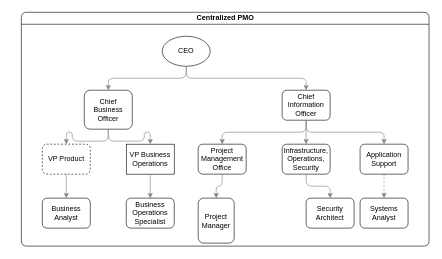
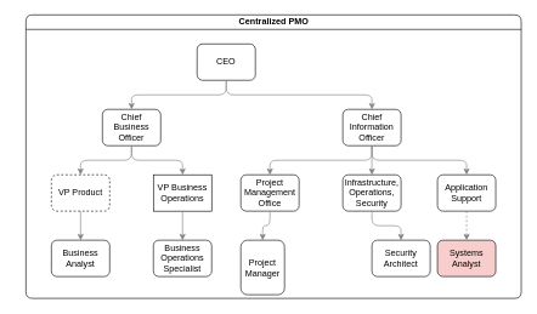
- <mxCell id="3" value="CEO" style="ellipse;whiteSpace=wrap;html=1;" parent="2" vertex="1"><mxGeometry x="235" y="40" width="80" height="50" as="geometry" /></mxCell>
+ <mxCell id="3" value="CEO" style="whiteSpace=wrap;html=1;rounded=1;" parent="2" vertex="1"><mxGeometry x="235" y="40" width="80" height="50" as="geometry" /></mxCell>
- <mxCell id="5" value="Chief Business Officer" style="whiteSpace=wrap;html=1;rounded=1;" vertex="1" parent="2"><mxGeometry x="105" y="130" width="80" height="65" as="geometry" /></mxCell>
+ <mxCell id="5" value="Chief Business Officer" style="whiteSpace=wrap;html=1;rounded=1;" vertex="1" parent="2"><mxGeometry x="105" y="130" width="80" height="50" as="geometry" /></mxCell>
- <mxCell id="22" value="Systems Analyst" style="whiteSpace=wrap;html=1;rounded=1;" vertex="1" parent="2"><mxGeometry x="565" y="310" width="80" height="50" as="geometry" /></mxCell>
+ <mxCell id="22" value="Systems Analyst" style="whiteSpace=wrap;html=1;rounded=1;fillColor=#f8cecc;" vertex="1" parent="2"><mxGeometry x="565" y="310" width="80" height="50" as="geometry" /></mxCell>
